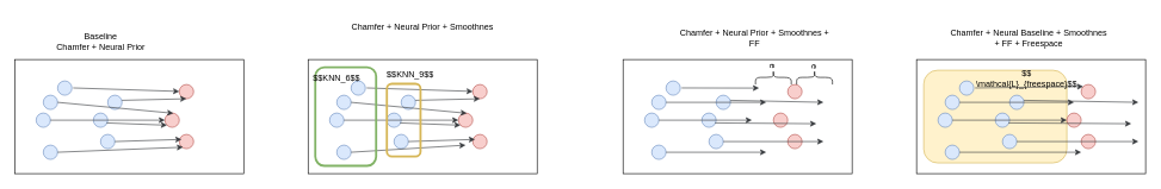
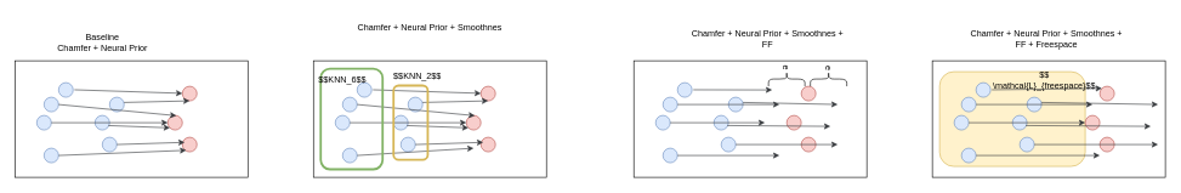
- <mxCell id="44" value="Chamfer + Neural Baseline + Smoothnes + FF + Freespace" style="text;html=1;strokeColor=none;fillColor=none;align=center;verticalAlign=middle;whiteSpace=wrap;rounded=0;" vertex="1" parent="1"><mxGeometry x="1323" y="20.5" width="227.5" height="65" as="geometry" /></mxCell>
+ <mxCell id="44" value="Chamfer + Neural Prior + Smoothnes + FF + Freespace" style="text;html=1;strokeColor=none;fillColor=none;align=center;verticalAlign=middle;whiteSpace=wrap;rounded=0;" vertex="1" parent="1"><mxGeometry x="1323" y="20.5" width="227.5" height="65" as="geometry" /></mxCell>
- <mxCell id="84" value="$$KNN_9$$" style="text;html=1;strokeColor=none;fillColor=none;align=center;verticalAlign=middle;whiteSpace=wrap;rounded=0;" vertex="1" parent="1"><mxGeometry x="543" y="90" width="60" height="30" as="geometry" /></mxCell>
+ <mxCell id="84" value="$$KNN_2$$" style="text;html=1;strokeColor=none;fillColor=none;align=center;verticalAlign=middle;whiteSpace=wrap;rounded=0;" vertex="1" parent="1"><mxGeometry x="543" y="90" width="60" height="30" as="geometry" /></mxCell>
